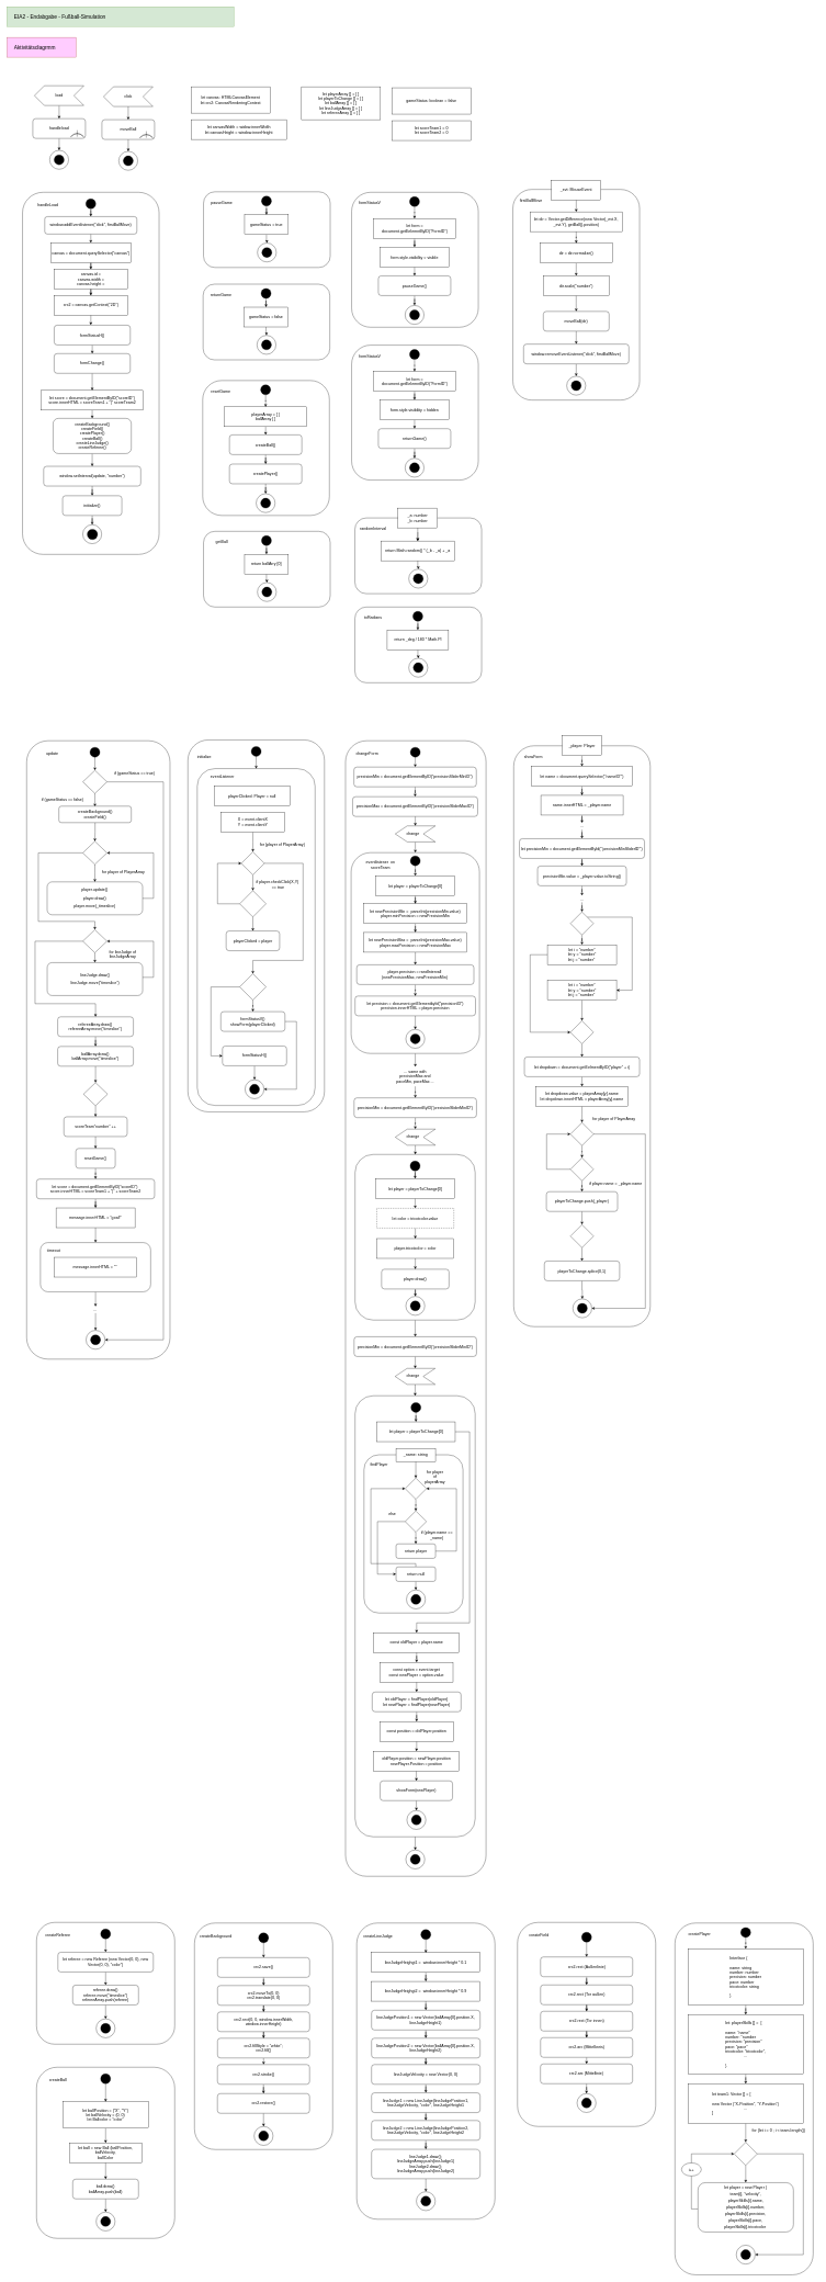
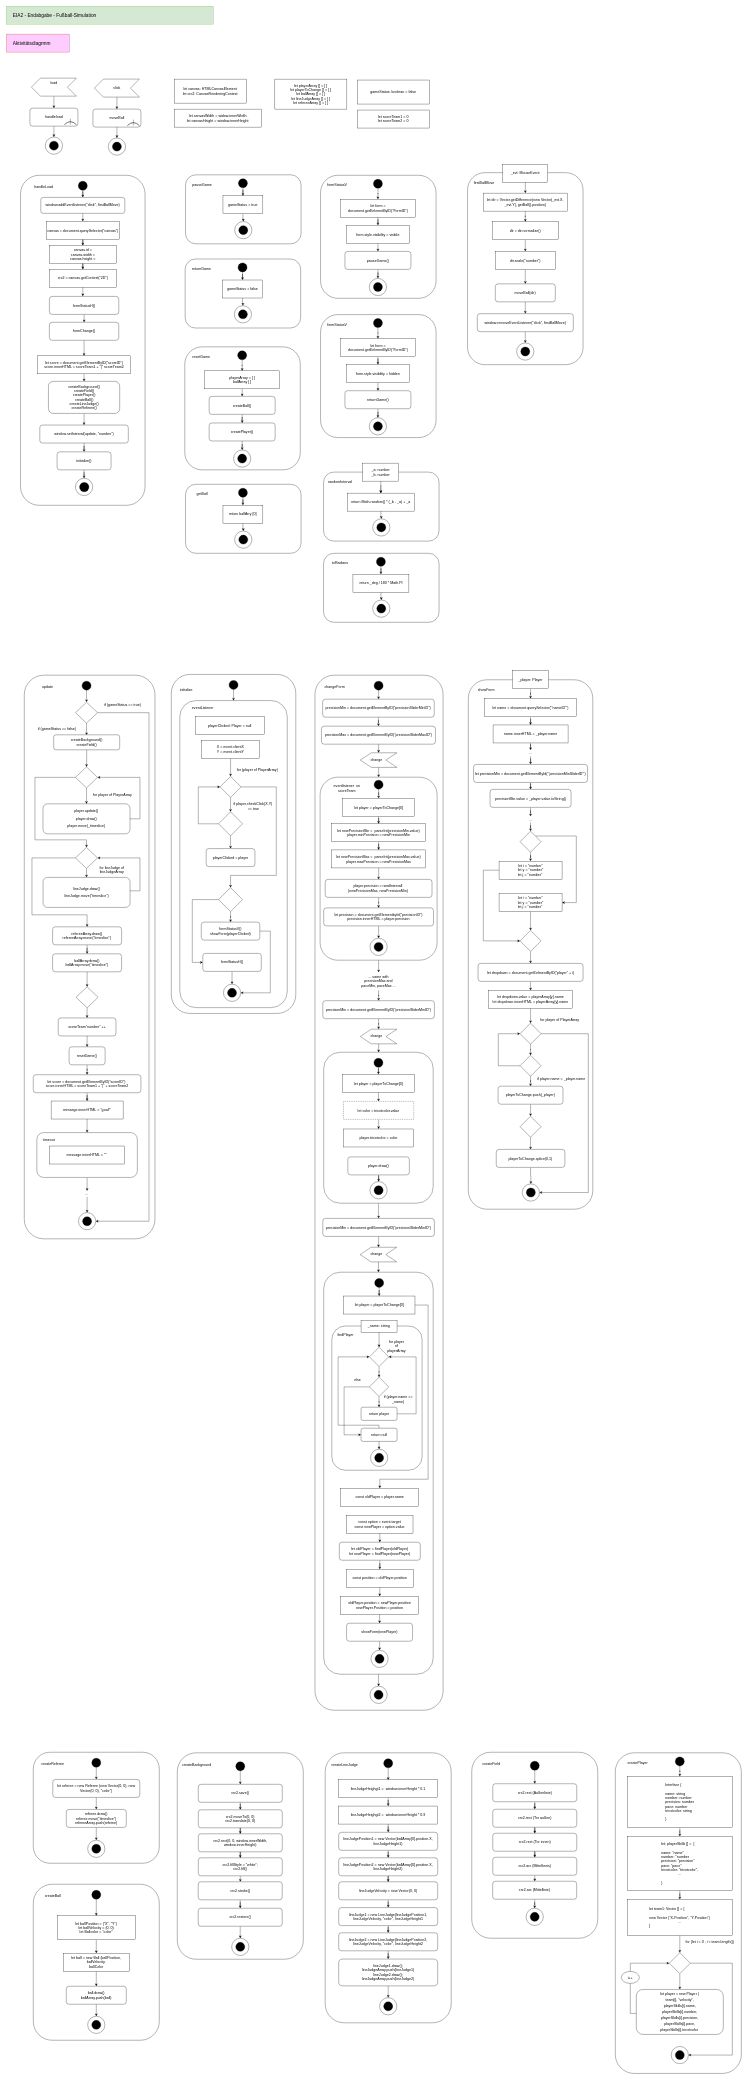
- <mxCell id="37" value="load" style="text;html=1;strokeColor=none;fillColor=none;align=center;verticalAlign=middle;whiteSpace=wrap;rounded=0;" vertex="1" parent="1"><mxGeometry x="158.75" y="280" width="40" height="20" as="geometry" /></mxCell>
+ <mxCell id="37" value="load" style="text;html=1;strokeColor=none;fillColor=none;align=center;verticalAlign=middle;whiteSpace=wrap;rounded=0;" vertex="1" parent="1"><mxGeometry x="158.75" y="265" width="40" height="20" as="geometry" /></mxCell>
- <mxCell id="241" style="edgeStyle=orthogonalEdgeStyle;rounded=0;orthogonalLoop=1;jettySize=auto;html=1;entryX=0.5;entryY=0;entryDx=0;entryDy=0;" edge="1" parent="1" source="242" target="244"><mxGeometry relative="1" as="geometry" /></mxCell>
- <mxCell id="278" style="edgeStyle=orthogonalEdgeStyle;rounded=0;orthogonalLoop=1;jettySize=auto;html=1;entryX=0.5;entryY=0;entryDx=0;entryDy=0;" edge="1" parent="1" source="279" target="281"><mxGeometry relative="1" as="geometry" /></mxCell>
